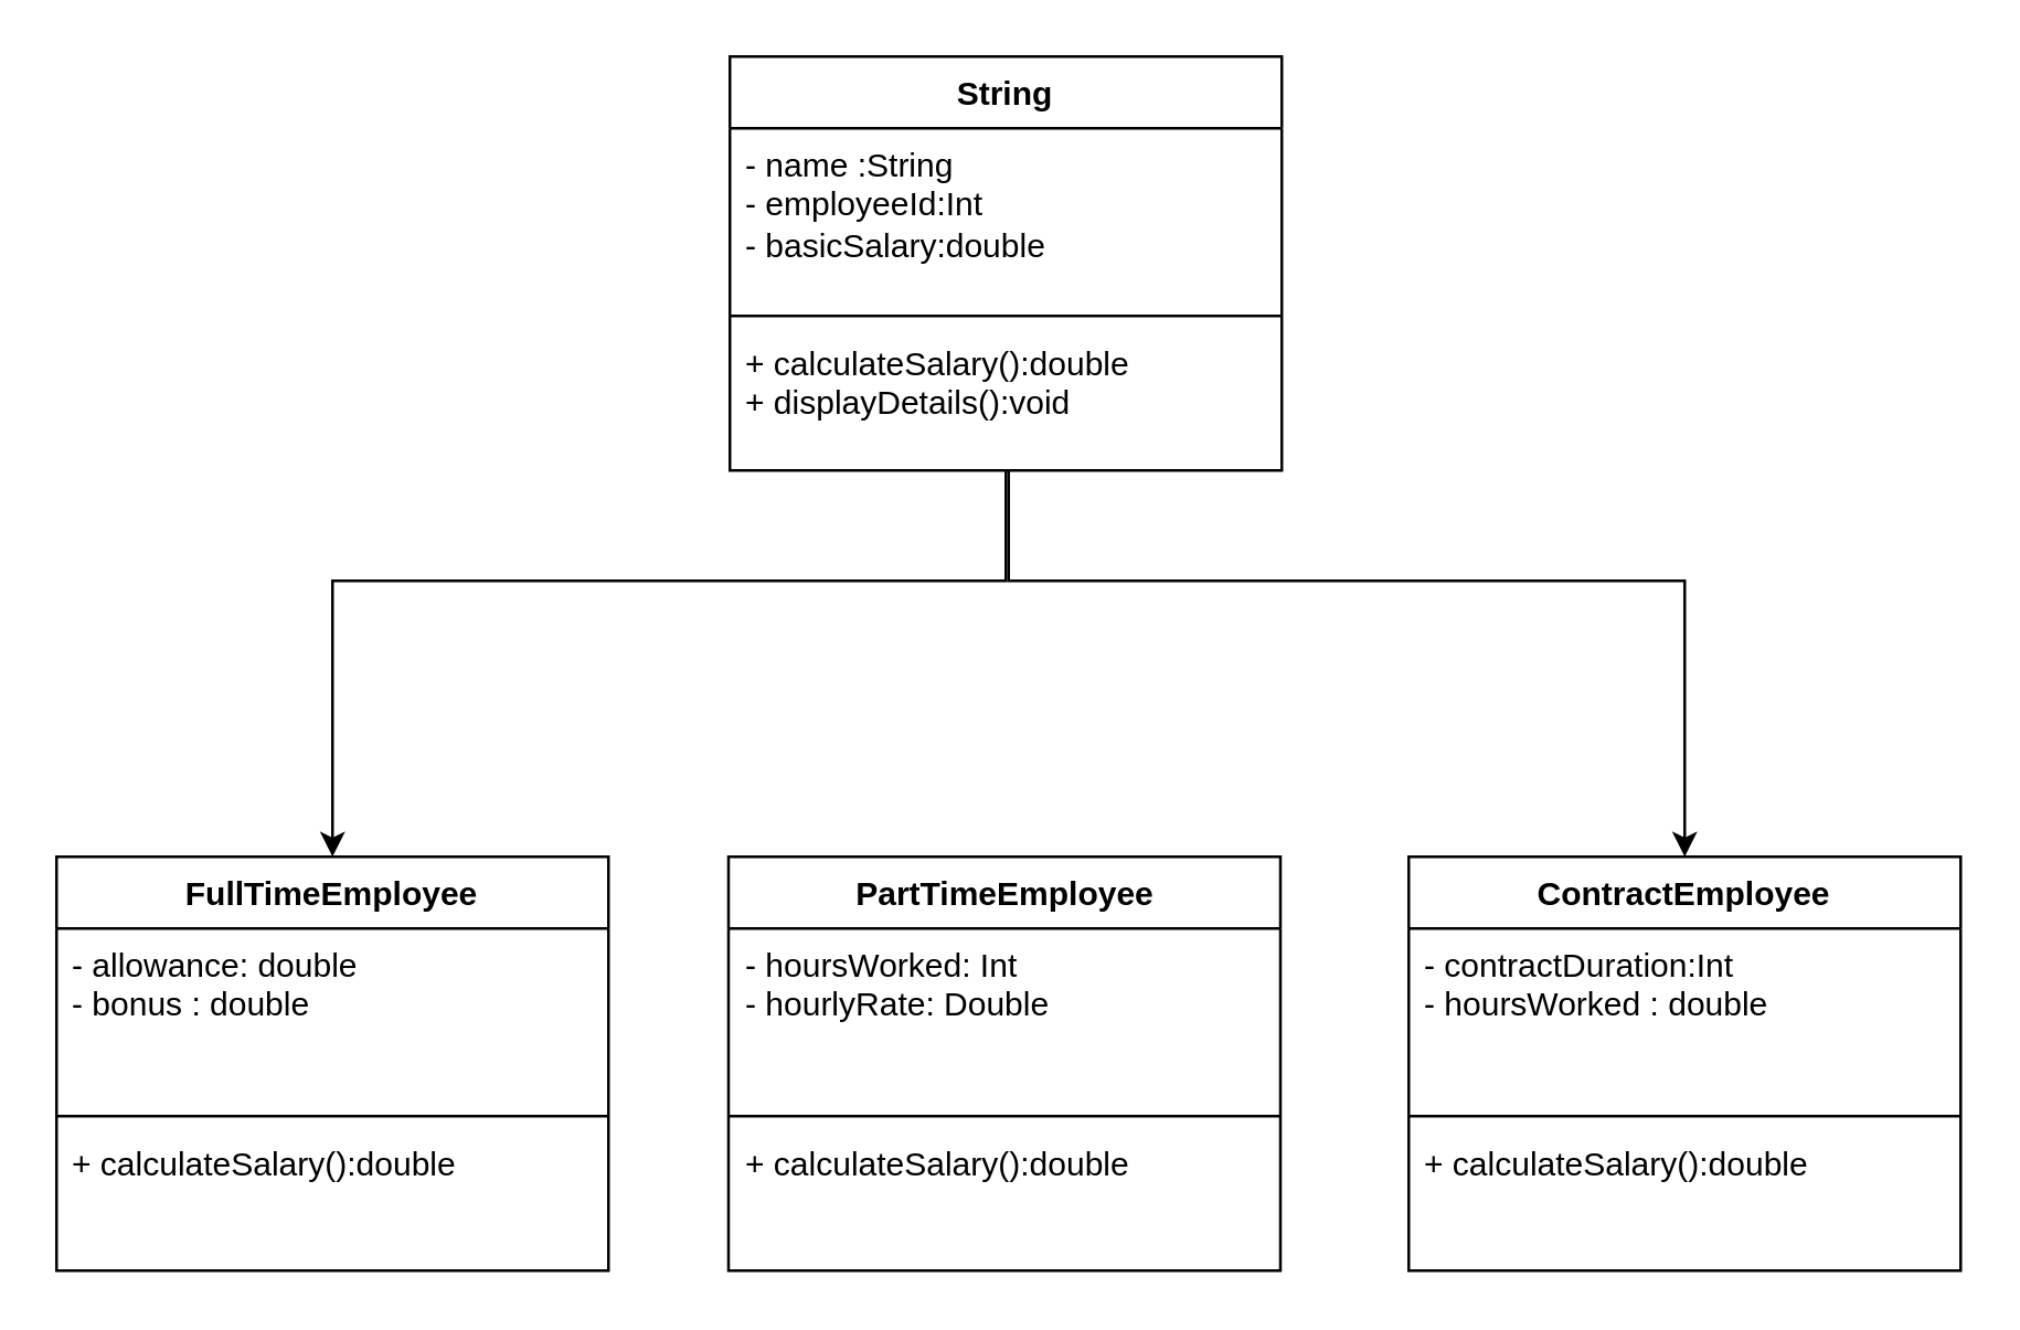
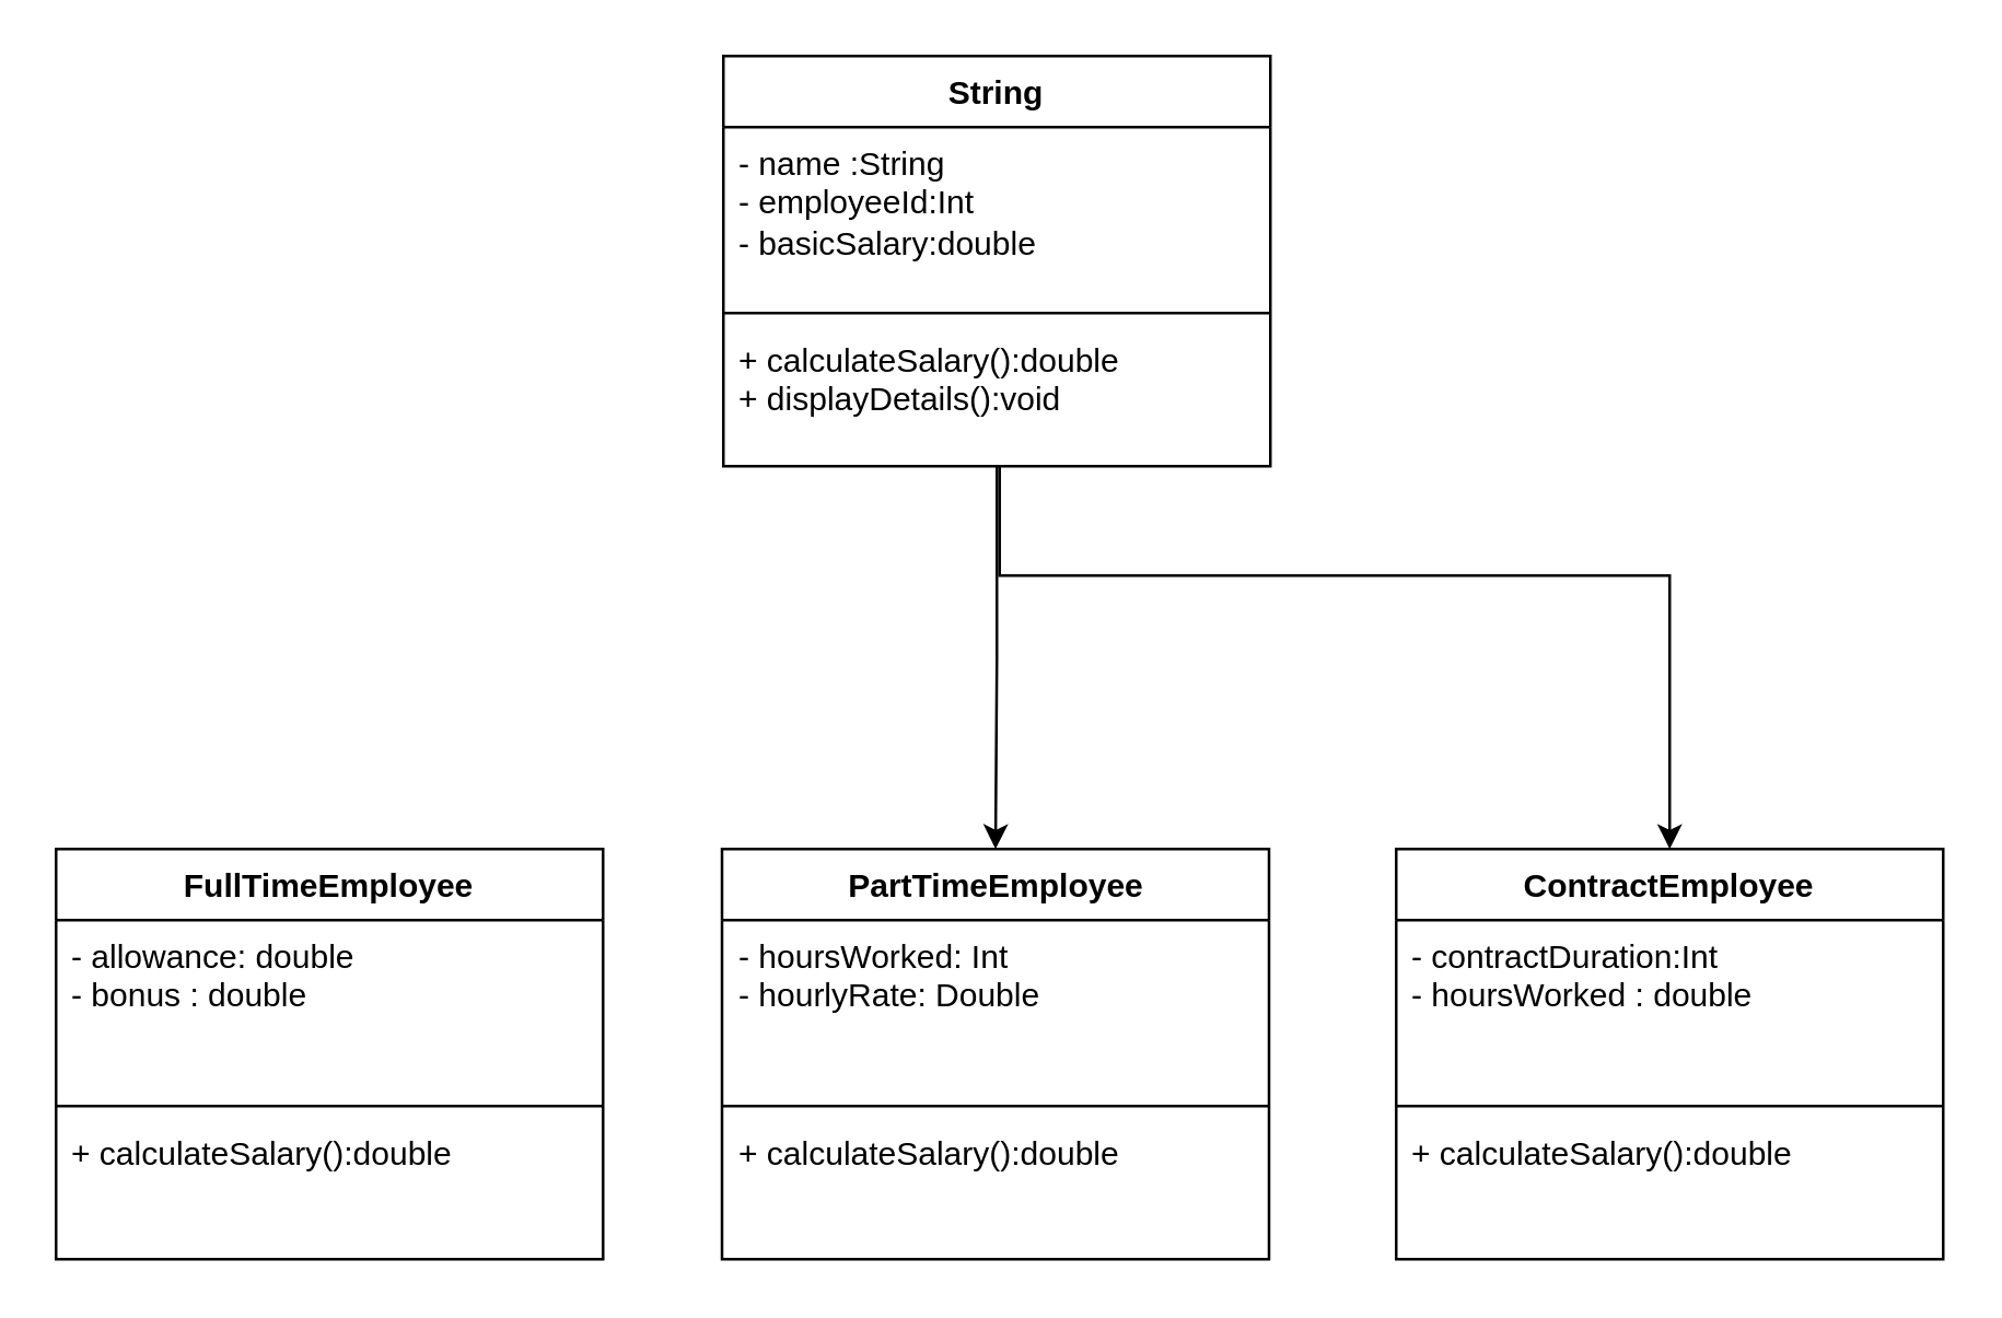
- <mxCell id="3" style="edgeStyle=orthogonalEdgeStyle;rounded=0;orthogonalLoop=1;jettySize=auto;html=1;entryX=0.5;entryY=0;entryDx=0;entryDy=0;" edge="1" parent="1" source="4" target="8"><mxGeometry relative="1" as="geometry"><Array as="points"><mxPoint x="364" y="210" /><mxPoint x="120" y="210" /></Array></mxGeometry></mxCell>
+ <mxCell id="2" style="edgeStyle=orthogonalEdgeStyle;rounded=0;orthogonalLoop=1;jettySize=auto;html=1;entryX=0.5;entryY=0;entryDx=0;entryDy=0;" edge="1" parent="1" source="4" target="12"><mxGeometry relative="1" as="geometry"><mxPoint x="364" y="210" as="targetPoint" /><Array as="points"><mxPoint x="364" y="240" /><mxPoint x="364" y="240" /></Array></mxGeometry></mxCell>
